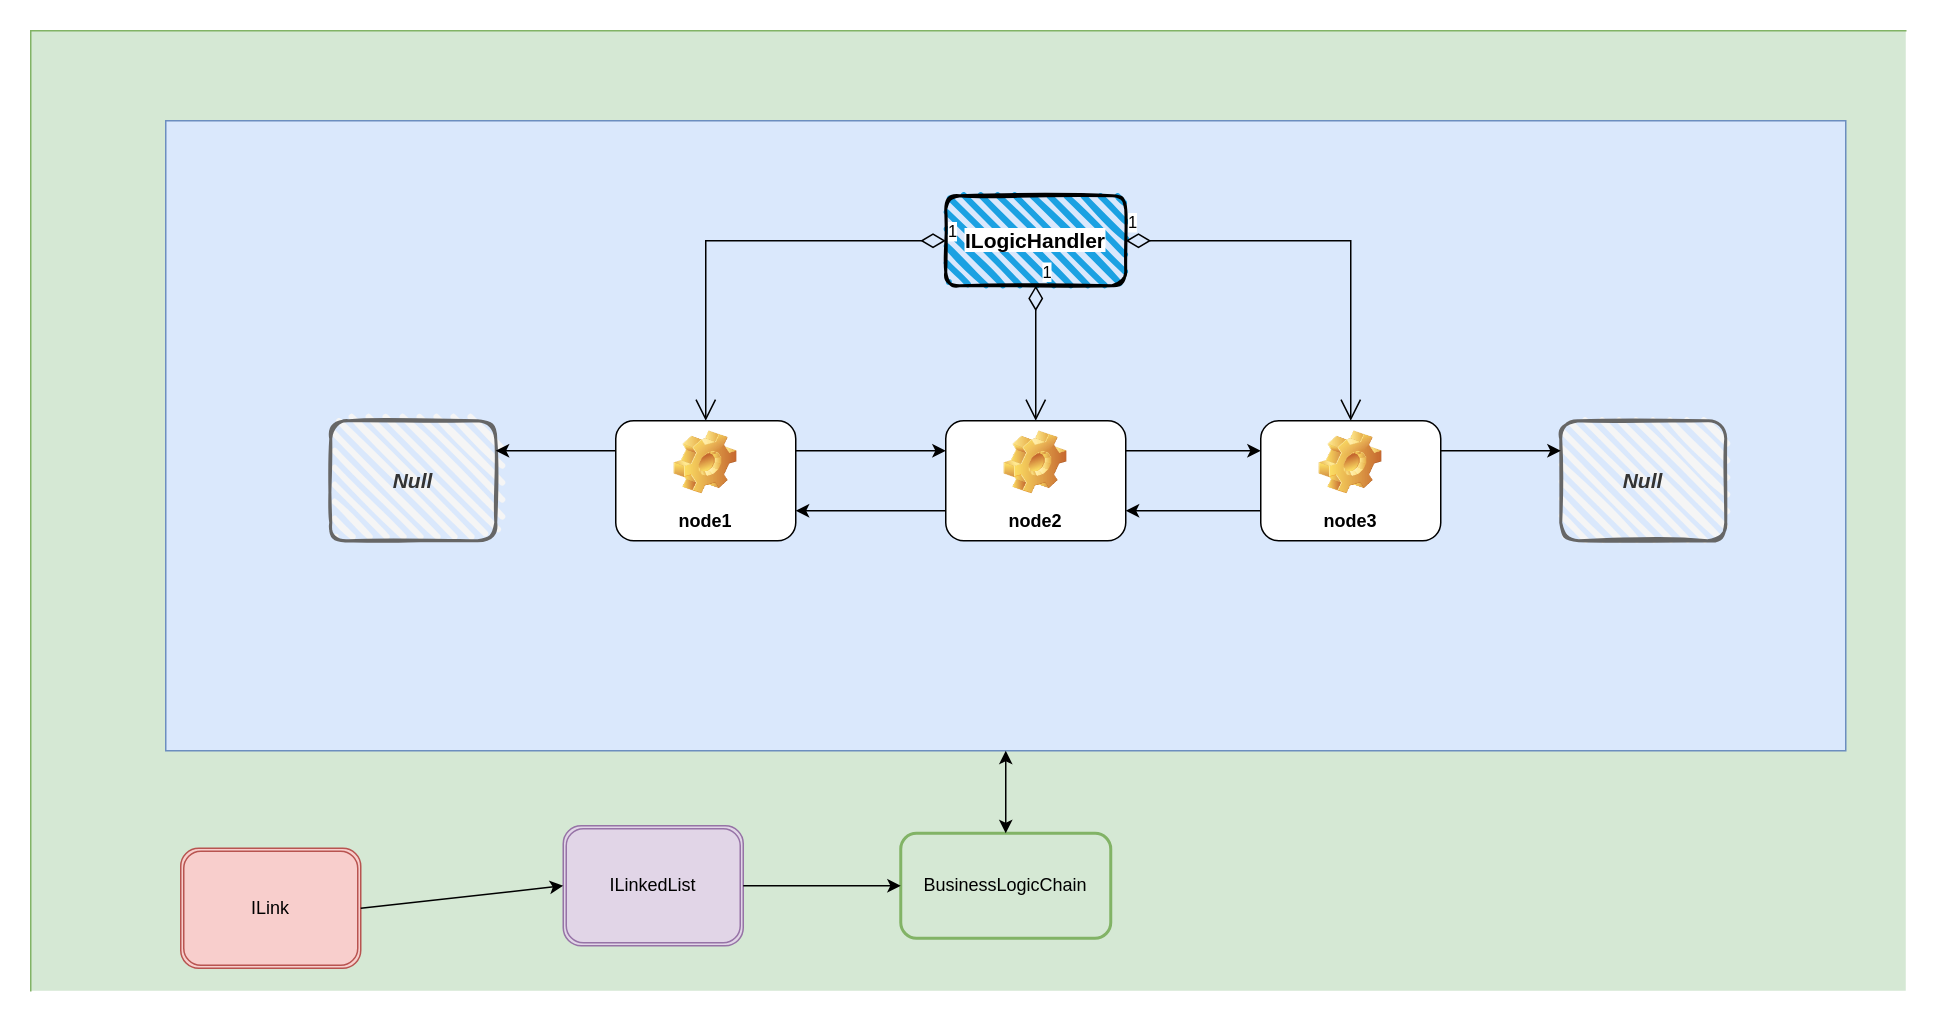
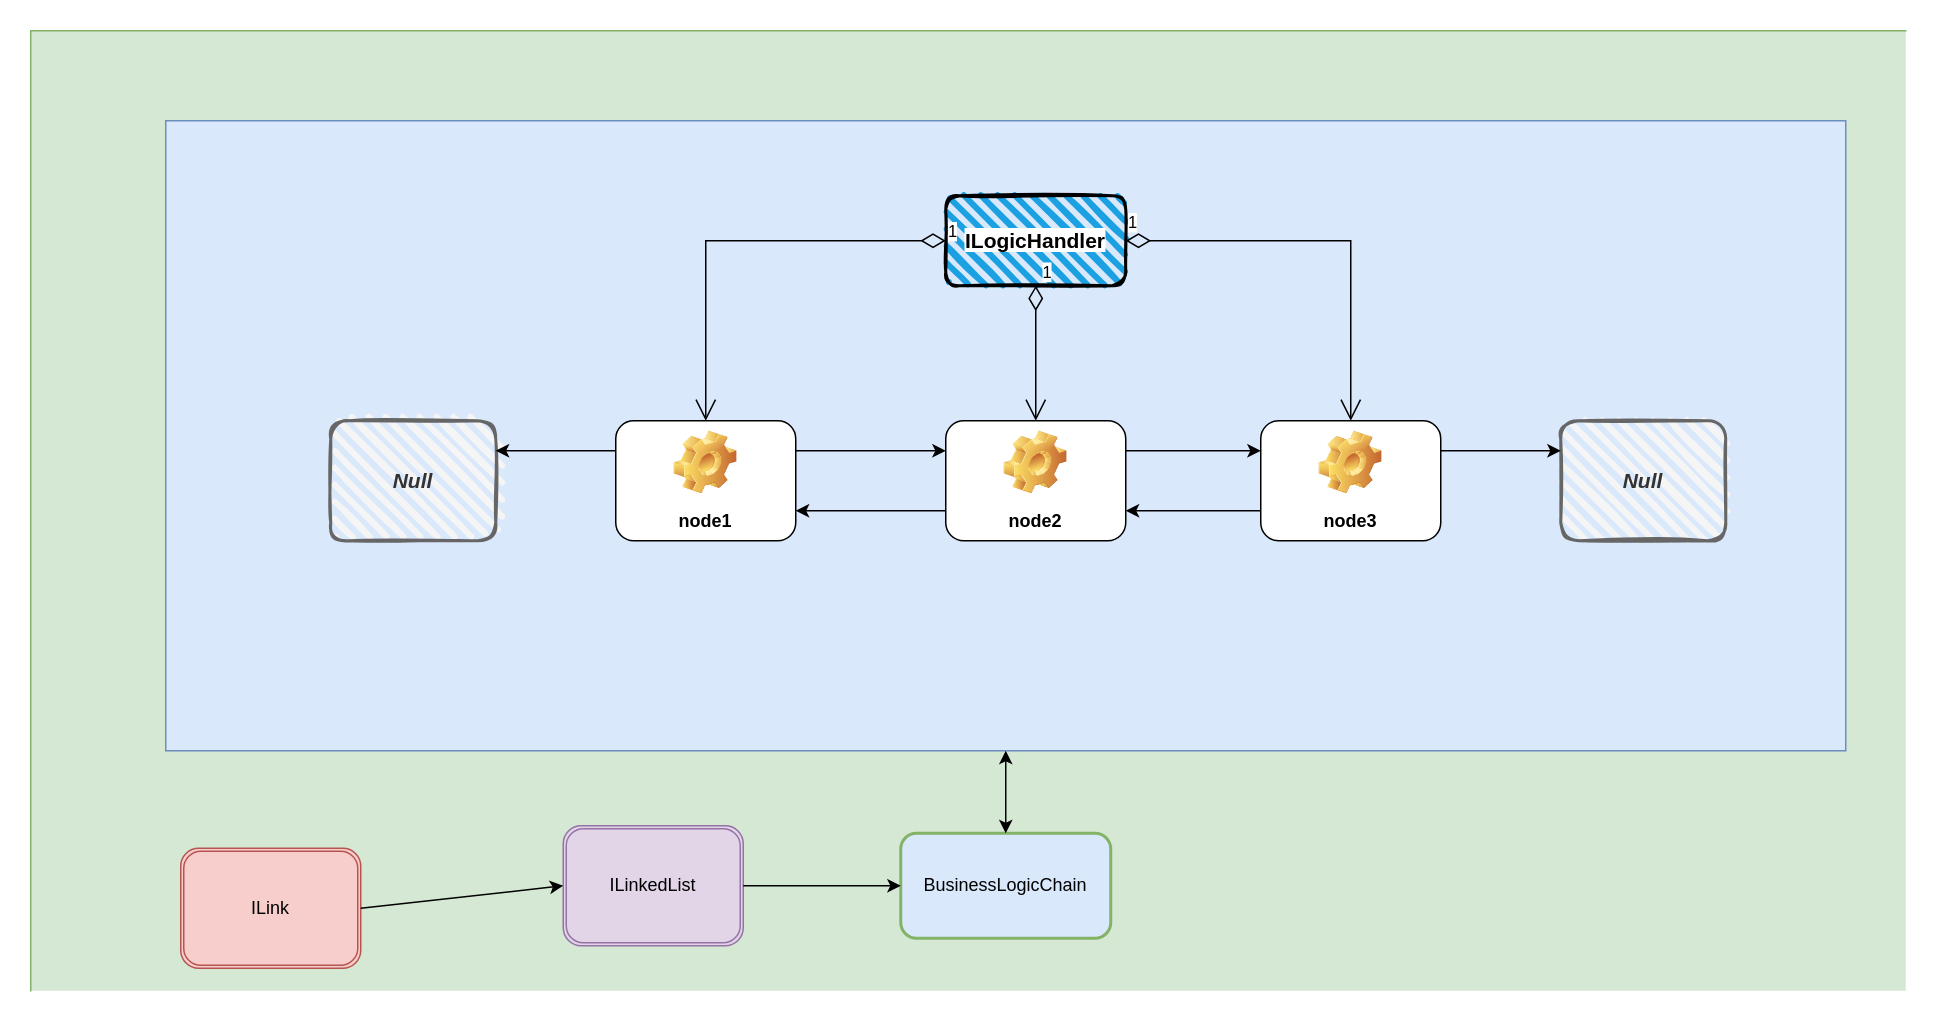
- <mxCell id="19" value="BusinessLogicChain" style="rounded=1;whiteSpace=wrap;html=1;strokeWidth=2;fillWeight=4;hachureGap=8;hachureAngle=45;fillColor=#d5e8d4;strokeColor=#82b366;fontSize=12;" vertex="1" parent="1"><mxGeometry x="600" y="555" width="140" height="70" as="geometry" /></mxCell>
+ <mxCell id="19" value="BusinessLogicChain" style="rounded=1;whiteSpace=wrap;html=1;strokeWidth=2;fillWeight=4;hachureGap=8;hachureAngle=45;fillColor=#dae8fc;strokeColor=#82b366;fontSize=12;" vertex="1" parent="1"><mxGeometry x="600" y="555" width="140" height="70" as="geometry" /></mxCell>
